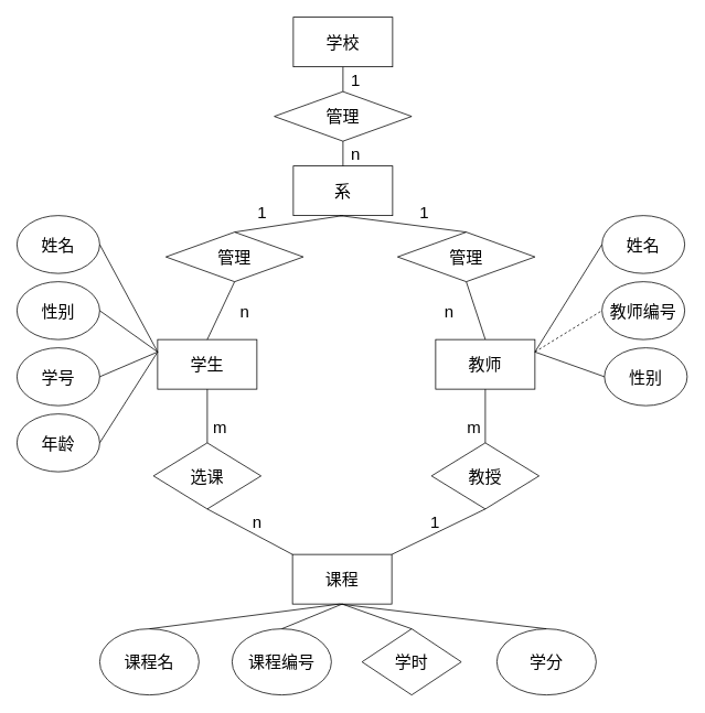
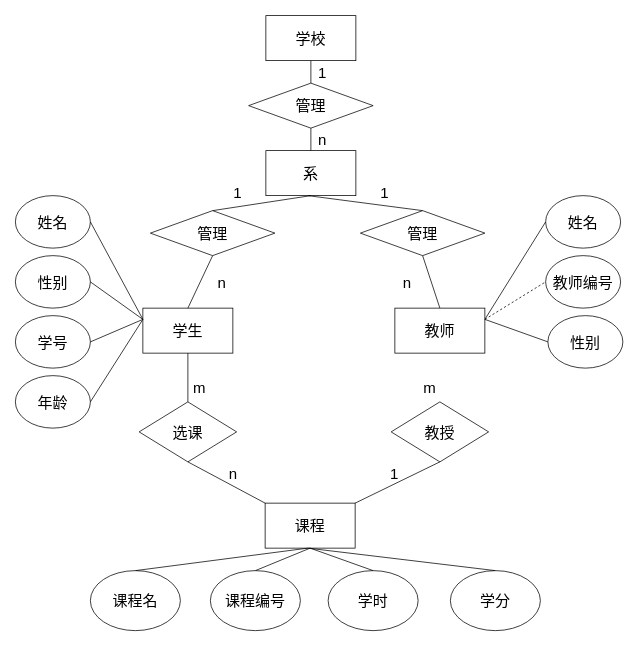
- <mxCell id="35" value="" style="endArrow=none;html=1;rounded=0;fontSize=20;entryX=0.5;entryY=1;entryDx=0;entryDy=0;exitX=0.5;exitY=0;exitDx=0;exitDy=0;" edge="1" parent="1" source="36" target="27"><mxGeometry width="50" height="50" relative="1" as="geometry"><mxPoint x="560" y="540" as="sourcePoint" /><mxPoint x="530" y="460" as="targetPoint" /></mxGeometry></mxCell>
- <mxCell id="47" value="学时" style="rhombus;whiteSpace=wrap;html=1;fontSize=20;" vertex="1" parent="1"><mxGeometry x="437" y="760" width="120" height="80" as="geometry" /></mxCell>
+ <mxCell id="47" value="学时" style="ellipse;whiteSpace=wrap;html=1;fontSize=20;" vertex="1" parent="1"><mxGeometry x="437" y="760" width="120" height="80" as="geometry" /></mxCell>
